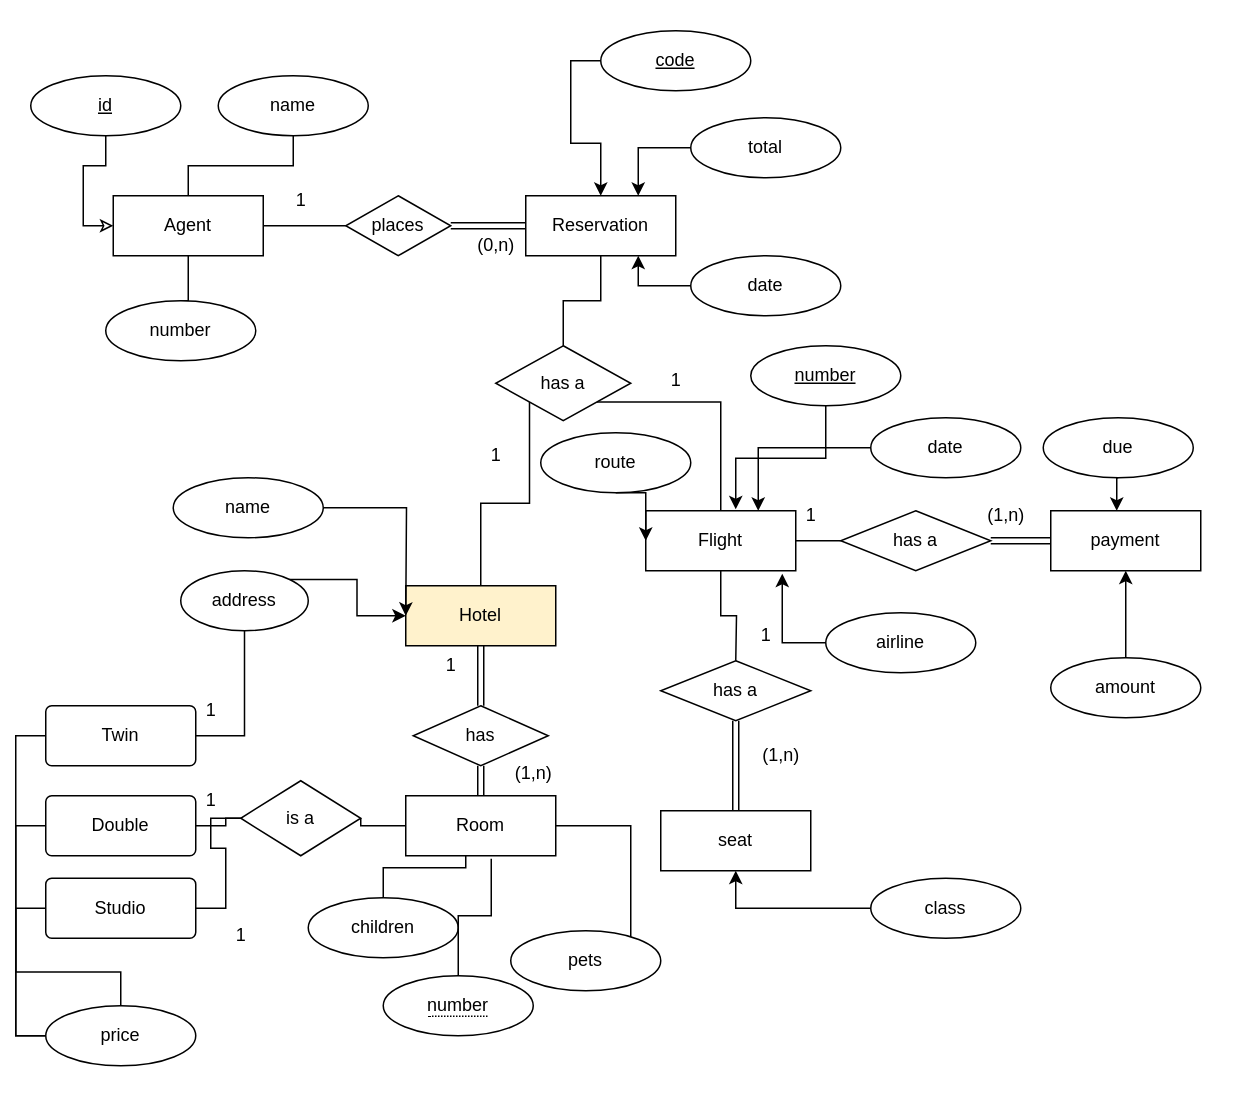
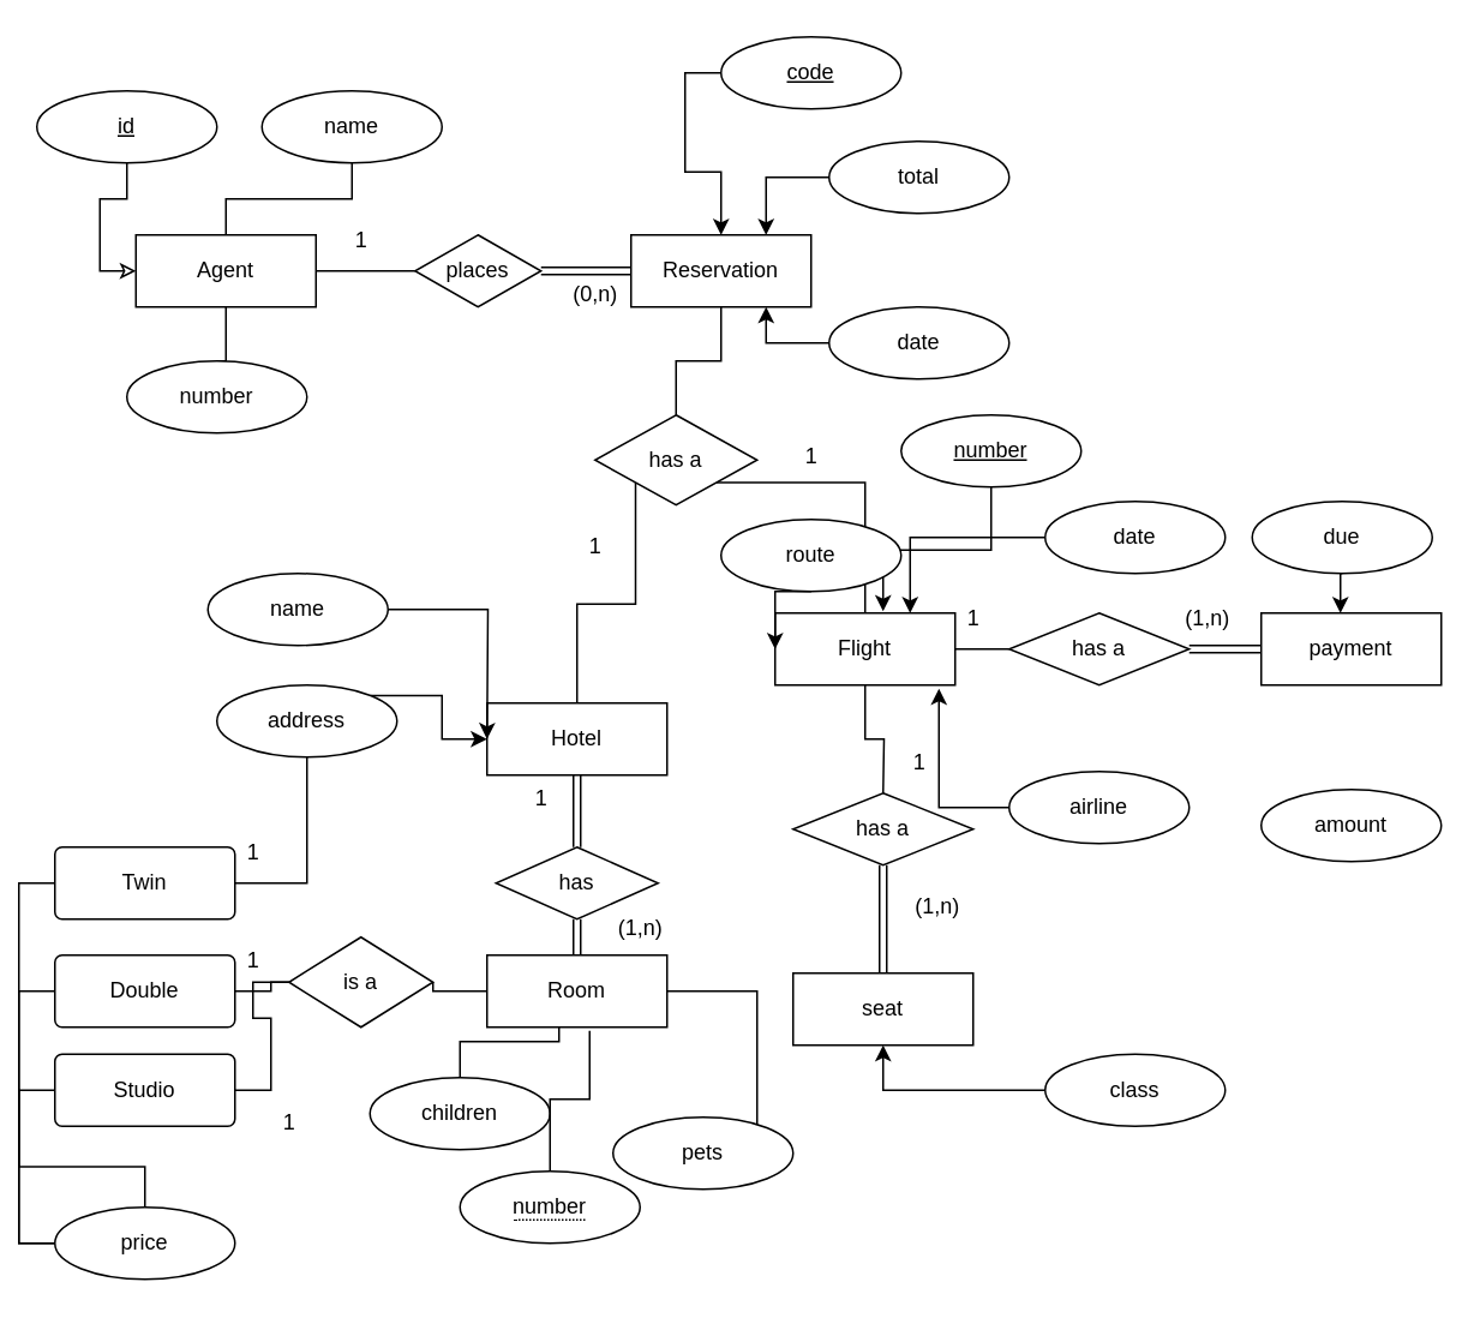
- <mxCell id="81" value="route" style="ellipse;whiteSpace=wrap;html=1;align=center;" vertex="1" parent="1"><mxGeometry x="360" y="288" width="100" height="40" as="geometry" /></mxCell>
+ <mxCell id="81" value="route" style="ellipse;whiteSpace=wrap;html=1;align=center;" vertex="1" parent="1"><mxGeometry x="400" y="288" width="100" height="40" as="geometry" /></mxCell>
- <mxCell id="65" value="address" style="ellipse;whiteSpace=wrap;html=1;align=center;" vertex="1" parent="1"><mxGeometry x="120" y="380" width="85" height="40" as="geometry" /></mxCell>
+ <mxCell id="65" value="address" style="ellipse;whiteSpace=wrap;html=1;align=center;" vertex="1" parent="1"><mxGeometry x="120" y="380" width="100" height="40" as="geometry" /></mxCell>
- <mxCell id="6" value="Hotel" style="whiteSpace=wrap;html=1;align=center;fillColor=#fff2cc;" vertex="1" parent="1"><mxGeometry x="270" y="390" width="100" height="40" as="geometry" /></mxCell>
+ <mxCell id="6" value="Hotel" style="whiteSpace=wrap;html=1;align=center;" vertex="1" parent="1"><mxGeometry x="270" y="390" width="100" height="40" as="geometry" /></mxCell>
- <mxCell id="84" style="edgeStyle=orthogonalEdgeStyle;rounded=0;orthogonalLoop=1;jettySize=auto;html=1;exitX=0.5;exitY=0;exitDx=0;exitDy=0;entryX=0.5;entryY=1;entryDx=0;entryDy=0;" edge="1" parent="1" source="85" target="44"><mxGeometry relative="1" as="geometry" /></mxCell>
- <mxCell id="79" value="airline" style="ellipse;whiteSpace=wrap;html=1;align=center;" vertex="1" parent="1"><mxGeometry x="550" y="408" width="100" height="40" as="geometry" /></mxCell>
+ <mxCell id="79" value="airline" style="ellipse;whiteSpace=wrap;html=1;align=center;" vertex="1" parent="1"><mxGeometry x="560" y="428" width="100" height="40" as="geometry" /></mxCell>
